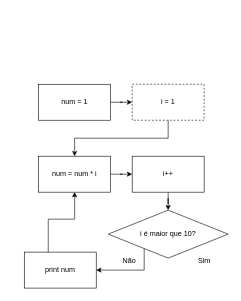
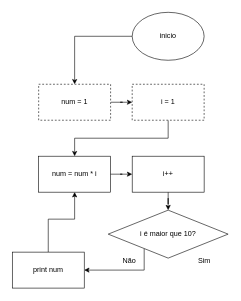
+ <mxCell id="3" value="inicio" style="ellipse;whiteSpace=wrap;html=1;" vertex="1" parent="1"><mxGeometry x="220" y="20" width="120" height="80" as="geometry" /></mxCell>
+ <mxCell id="2" style="edgeStyle=orthogonalEdgeStyle;rounded=0;orthogonalLoop=1;jettySize=auto;html=1;" edge="1" parent="1" source="3" target="17"><mxGeometry relative="1" as="geometry"><mxPoint x="134" y="140" as="targetPoint" /></mxGeometry></mxCell>
- <mxCell id="17" value="num = 1" style="rounded=0;whiteSpace=wrap;html=1;" vertex="1" parent="1"><mxGeometry x="64" y="140" width="120" height="60" as="geometry" /></mxCell>
+ <mxCell id="17" value="num = 1" style="rounded=0;whiteSpace=wrap;html=1;dashed=1;" vertex="1" parent="1"><mxGeometry x="64" y="140" width="120" height="60" as="geometry" /></mxCell>
- <mxCell id="15" value="print num" style="rounded=0;whiteSpace=wrap;html=1;" vertex="1" parent="1"><mxGeometry x="40" y="420" width="120" height="60" as="geometry" /></mxCell>
+ <mxCell id="15" value="print num" style="rounded=0;whiteSpace=wrap;html=1;" vertex="1" parent="1"><mxGeometry x="20" y="420" width="120" height="60" as="geometry" /></mxCell>
